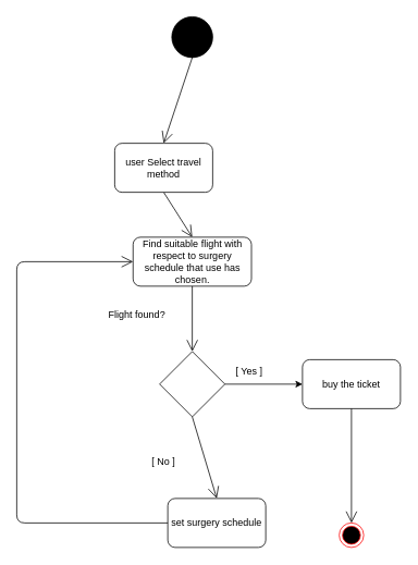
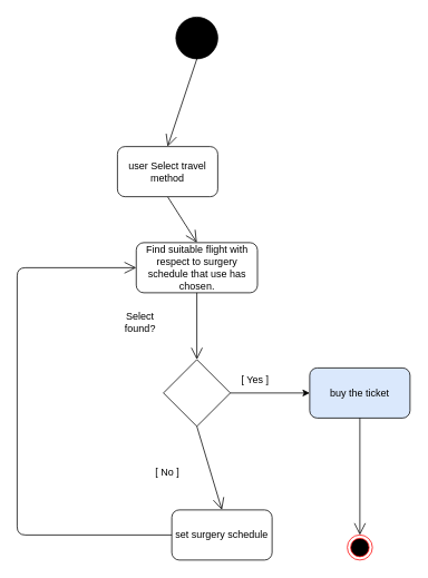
- <mxCell id="9" value="Flight found?" style="text;html=1;strokeColor=none;fillColor=none;align=center;verticalAlign=middle;whiteSpace=wrap;rounded=0;" parent="1" vertex="1"><mxGeometry x="130" y="370" width="75" height="30" as="geometry" /></mxCell>
+ <mxCell id="9" value="Select found?" style="text;html=1;strokeColor=none;fillColor=none;align=center;verticalAlign=middle;whiteSpace=wrap;rounded=0;" parent="1" vertex="1"><mxGeometry x="130" y="370" width="75" height="30" as="geometry" /></mxCell>
- <mxCell id="11" value="buy the ticket" style="rounded=1;whiteSpace=wrap;html=1;fillColor=#FFFFFF;" parent="1" vertex="1"><mxGeometry x="370" y="440" width="120" height="60" as="geometry" /></mxCell>
+ <mxCell id="11" value="buy the ticket" style="rounded=1;whiteSpace=wrap;html=1;fillColor=#dae8fc;" parent="1" vertex="1"><mxGeometry x="370" y="440" width="120" height="60" as="geometry" /></mxCell>
